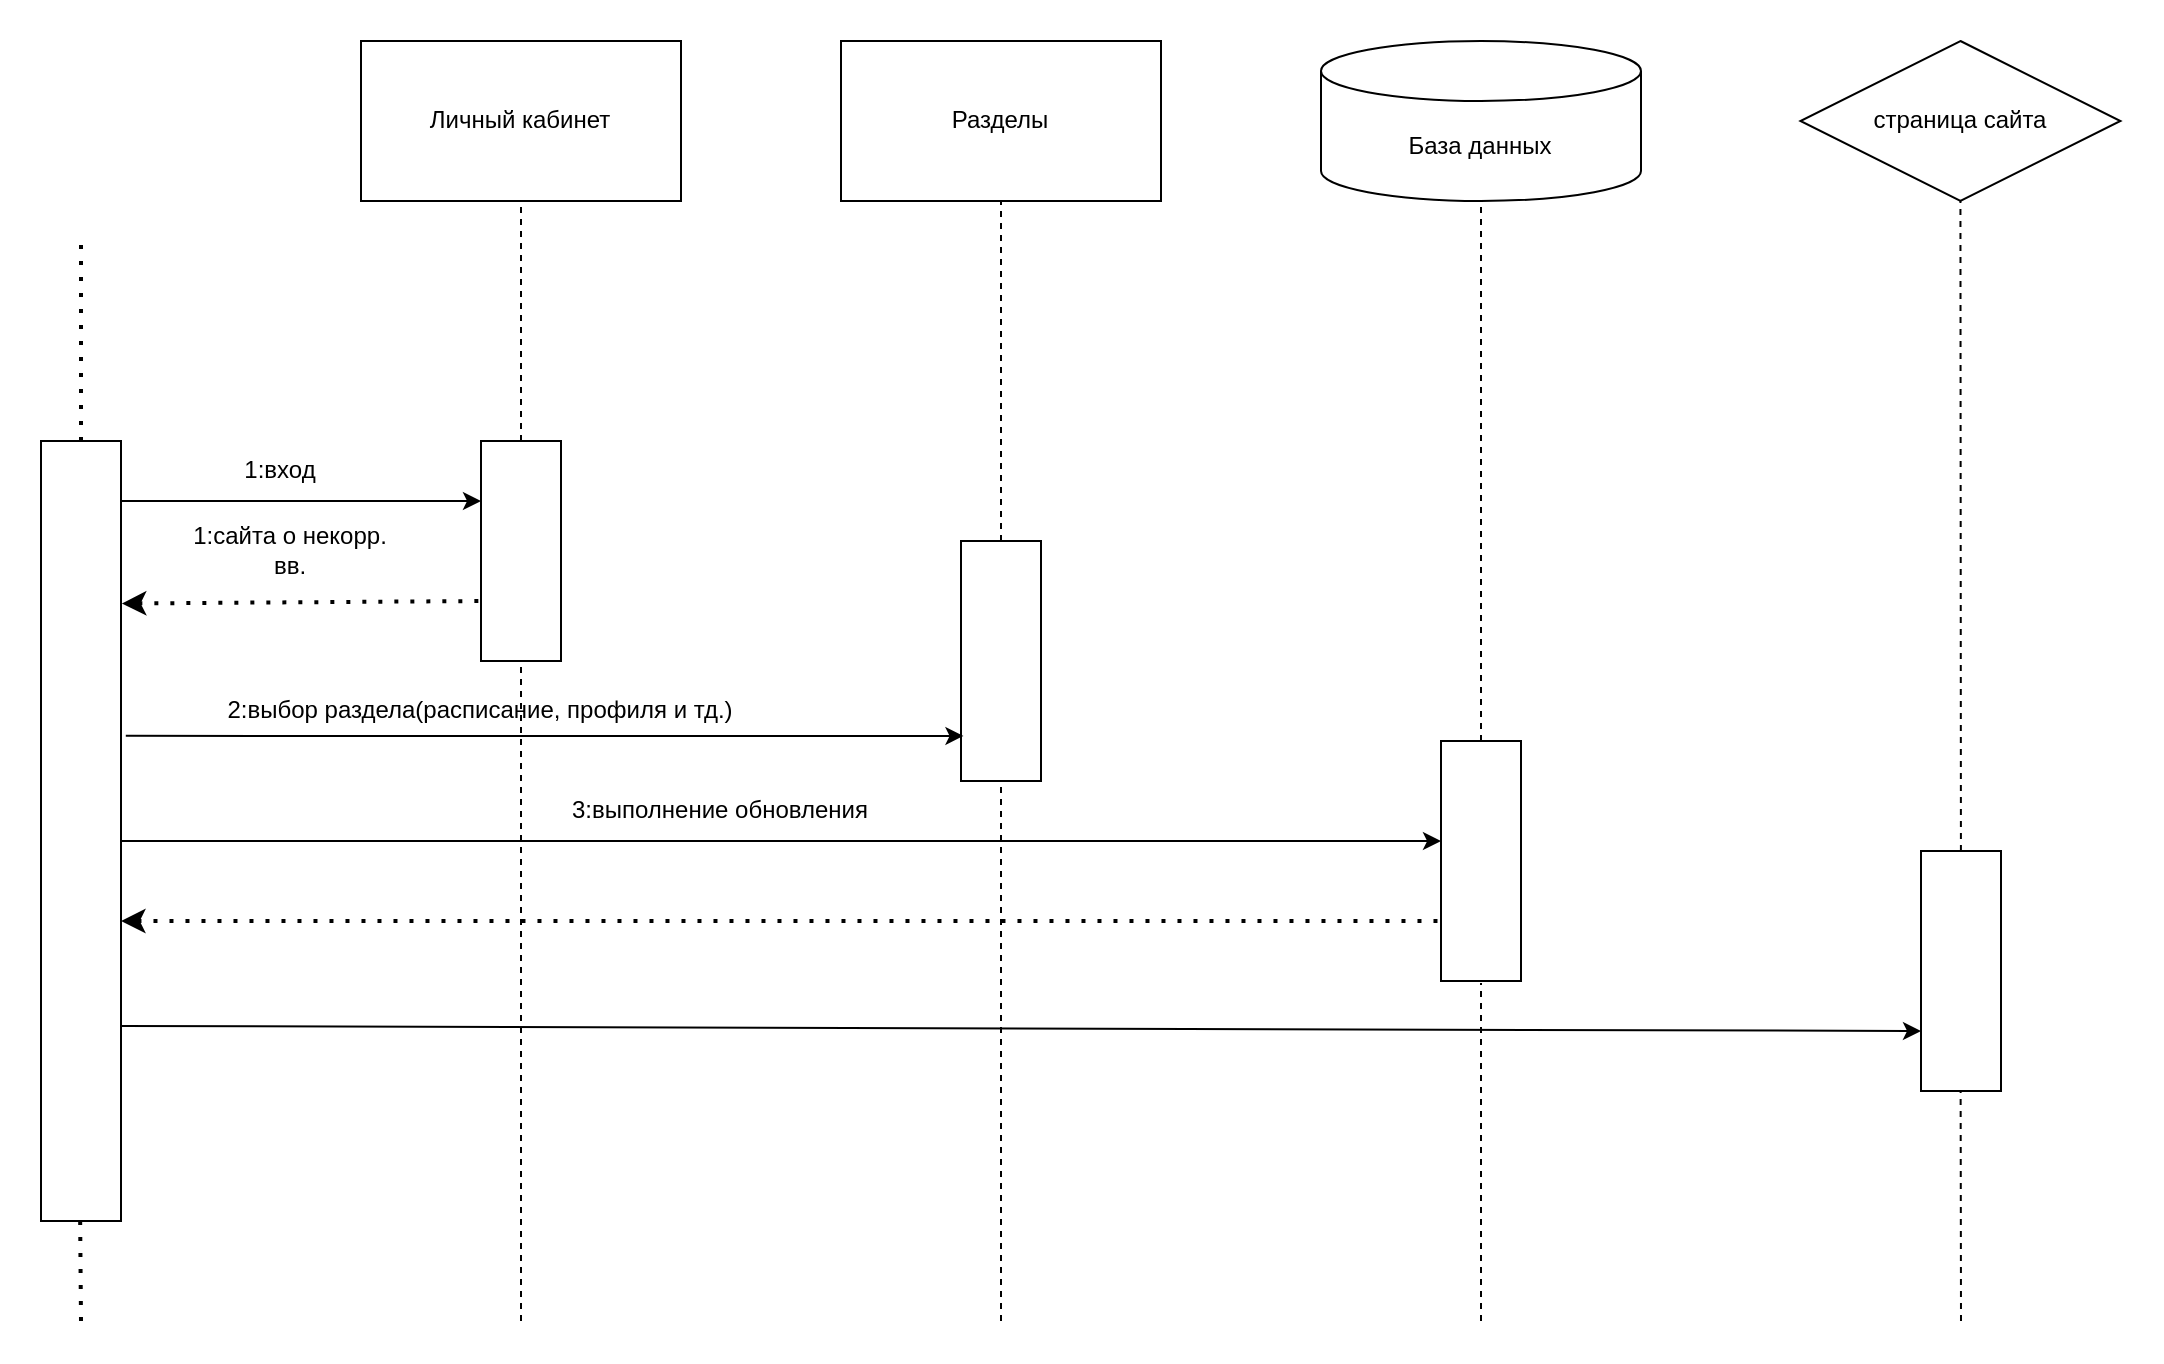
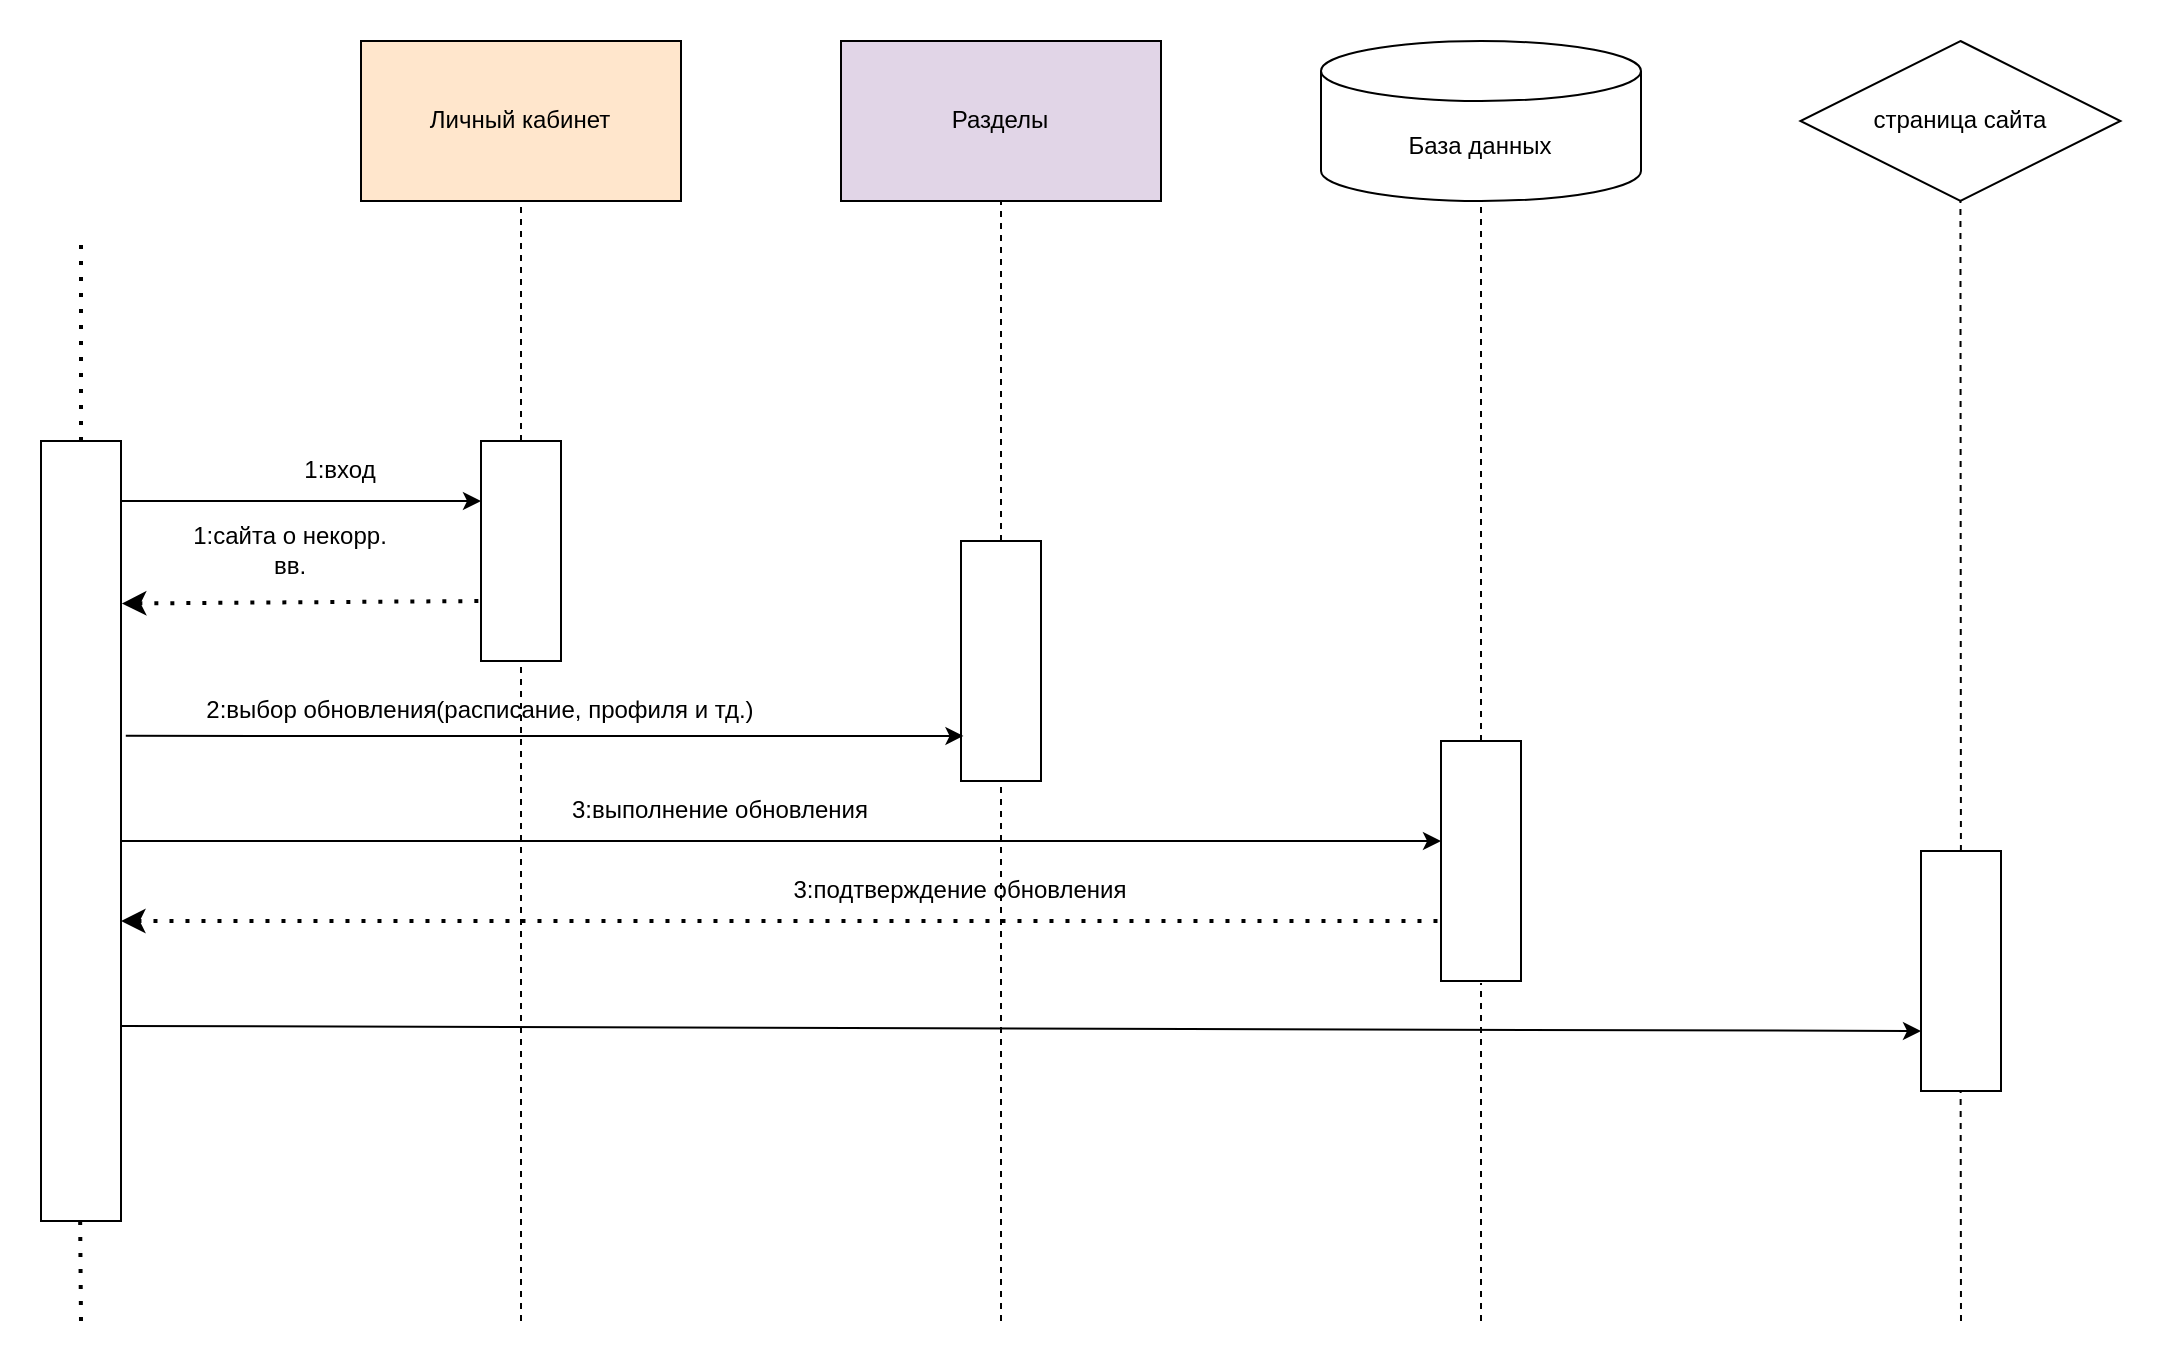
- <mxCell id="5" value="&lt;font style=&quot;vertical-align: inherit;&quot;&gt;&lt;font style=&quot;vertical-align: inherit;&quot;&gt;Личный кабинет&lt;/font&gt;&lt;/font&gt;" style="rounded=0;whiteSpace=wrap;html=1;" parent="1" vertex="1"><mxGeometry x="180" y="20" width="160" height="80" as="geometry" /></mxCell>
+ <mxCell id="5" value="&lt;font style=&quot;vertical-align: inherit;&quot;&gt;&lt;font style=&quot;vertical-align: inherit;&quot;&gt;Личный кабинет&lt;/font&gt;&lt;/font&gt;" style="rounded=0;whiteSpace=wrap;html=1;fillColor=#ffe6cc;" parent="1" vertex="1"><mxGeometry x="180" y="20" width="160" height="80" as="geometry" /></mxCell>
- <mxCell id="12" value="&lt;font style=&quot;vertical-align: inherit;&quot;&gt;&lt;font style=&quot;vertical-align: inherit;&quot;&gt;&lt;font style=&quot;vertical-align: inherit;&quot;&gt;&lt;font style=&quot;vertical-align: inherit;&quot;&gt;Разделы&lt;/font&gt;&lt;/font&gt;&lt;/font&gt;&lt;/font&gt;" style="rounded=0;whiteSpace=wrap;html=1;" parent="1" vertex="1"><mxGeometry x="420" y="20" width="160" height="80" as="geometry" /></mxCell>
+ <mxCell id="12" value="&lt;font style=&quot;vertical-align: inherit;&quot;&gt;&lt;font style=&quot;vertical-align: inherit;&quot;&gt;&lt;font style=&quot;vertical-align: inherit;&quot;&gt;&lt;font style=&quot;vertical-align: inherit;&quot;&gt;Разделы&lt;/font&gt;&lt;/font&gt;&lt;/font&gt;&lt;/font&gt;" style="rounded=0;whiteSpace=wrap;html=1;fillColor=#e1d5e7;" parent="1" vertex="1"><mxGeometry x="420" y="20" width="160" height="80" as="geometry" /></mxCell>
- <mxCell id="9" value="&lt;font style=&quot;vertical-align: inherit;&quot;&gt;&lt;font style=&quot;vertical-align: inherit;&quot;&gt;&lt;font style=&quot;vertical-align: inherit;&quot;&gt;&lt;font style=&quot;vertical-align: inherit;&quot;&gt;1:вход&lt;/font&gt;&lt;/font&gt;&lt;/font&gt;&lt;/font&gt;" style="text;html=1;align=center;verticalAlign=middle;whiteSpace=wrap;rounded=0;" parent="1" vertex="1"><mxGeometry x="110" y="220" width="60" height="30" as="geometry" /></mxCell>
+ <mxCell id="9" value="&lt;font style=&quot;vertical-align: inherit;&quot;&gt;&lt;font style=&quot;vertical-align: inherit;&quot;&gt;&lt;font style=&quot;vertical-align: inherit;&quot;&gt;&lt;font style=&quot;vertical-align: inherit;&quot;&gt;1:вход&lt;/font&gt;&lt;/font&gt;&lt;/font&gt;&lt;/font&gt;" style="text;html=1;align=center;verticalAlign=middle;whiteSpace=wrap;rounded=0;" parent="1" vertex="1"><mxGeometry x="140" y="220" width="60" height="30" as="geometry" /></mxCell>
- <mxCell id="16" value="&lt;font style=&quot;vertical-align: inherit;&quot;&gt;&lt;font style=&quot;vertical-align: inherit;&quot;&gt;2:выбор раздела(расписание, профиля и тд.)&lt;/font&gt;&lt;/font&gt;" style="text;html=1;align=center;verticalAlign=middle;whiteSpace=wrap;rounded=0;" parent="1" vertex="1"><mxGeometry x="70" y="340" width="340" height="30" as="geometry" /></mxCell>
+ <mxCell id="16" value="&lt;font style=&quot;vertical-align: inherit;&quot;&gt;&lt;font style=&quot;vertical-align: inherit;&quot;&gt;2:выбор обновления(расписание, профиля и тд.)&lt;/font&gt;&lt;/font&gt;" style="text;html=1;align=center;verticalAlign=middle;whiteSpace=wrap;rounded=0;" parent="1" vertex="1"><mxGeometry x="70" y="340" width="340" height="30" as="geometry" /></mxCell>
+ <mxCell id="30" value="&lt;font style=&quot;vertical-align: inherit;&quot;&gt;&lt;font style=&quot;vertical-align: inherit;&quot;&gt;3:подтверждение обновления&lt;/font&gt;&lt;/font&gt;" style="text;html=1;align=center;verticalAlign=middle;whiteSpace=wrap;rounded=0;" parent="1" vertex="1"><mxGeometry x="370" y="430" width="220" height="30" as="geometry" /></mxCell>
